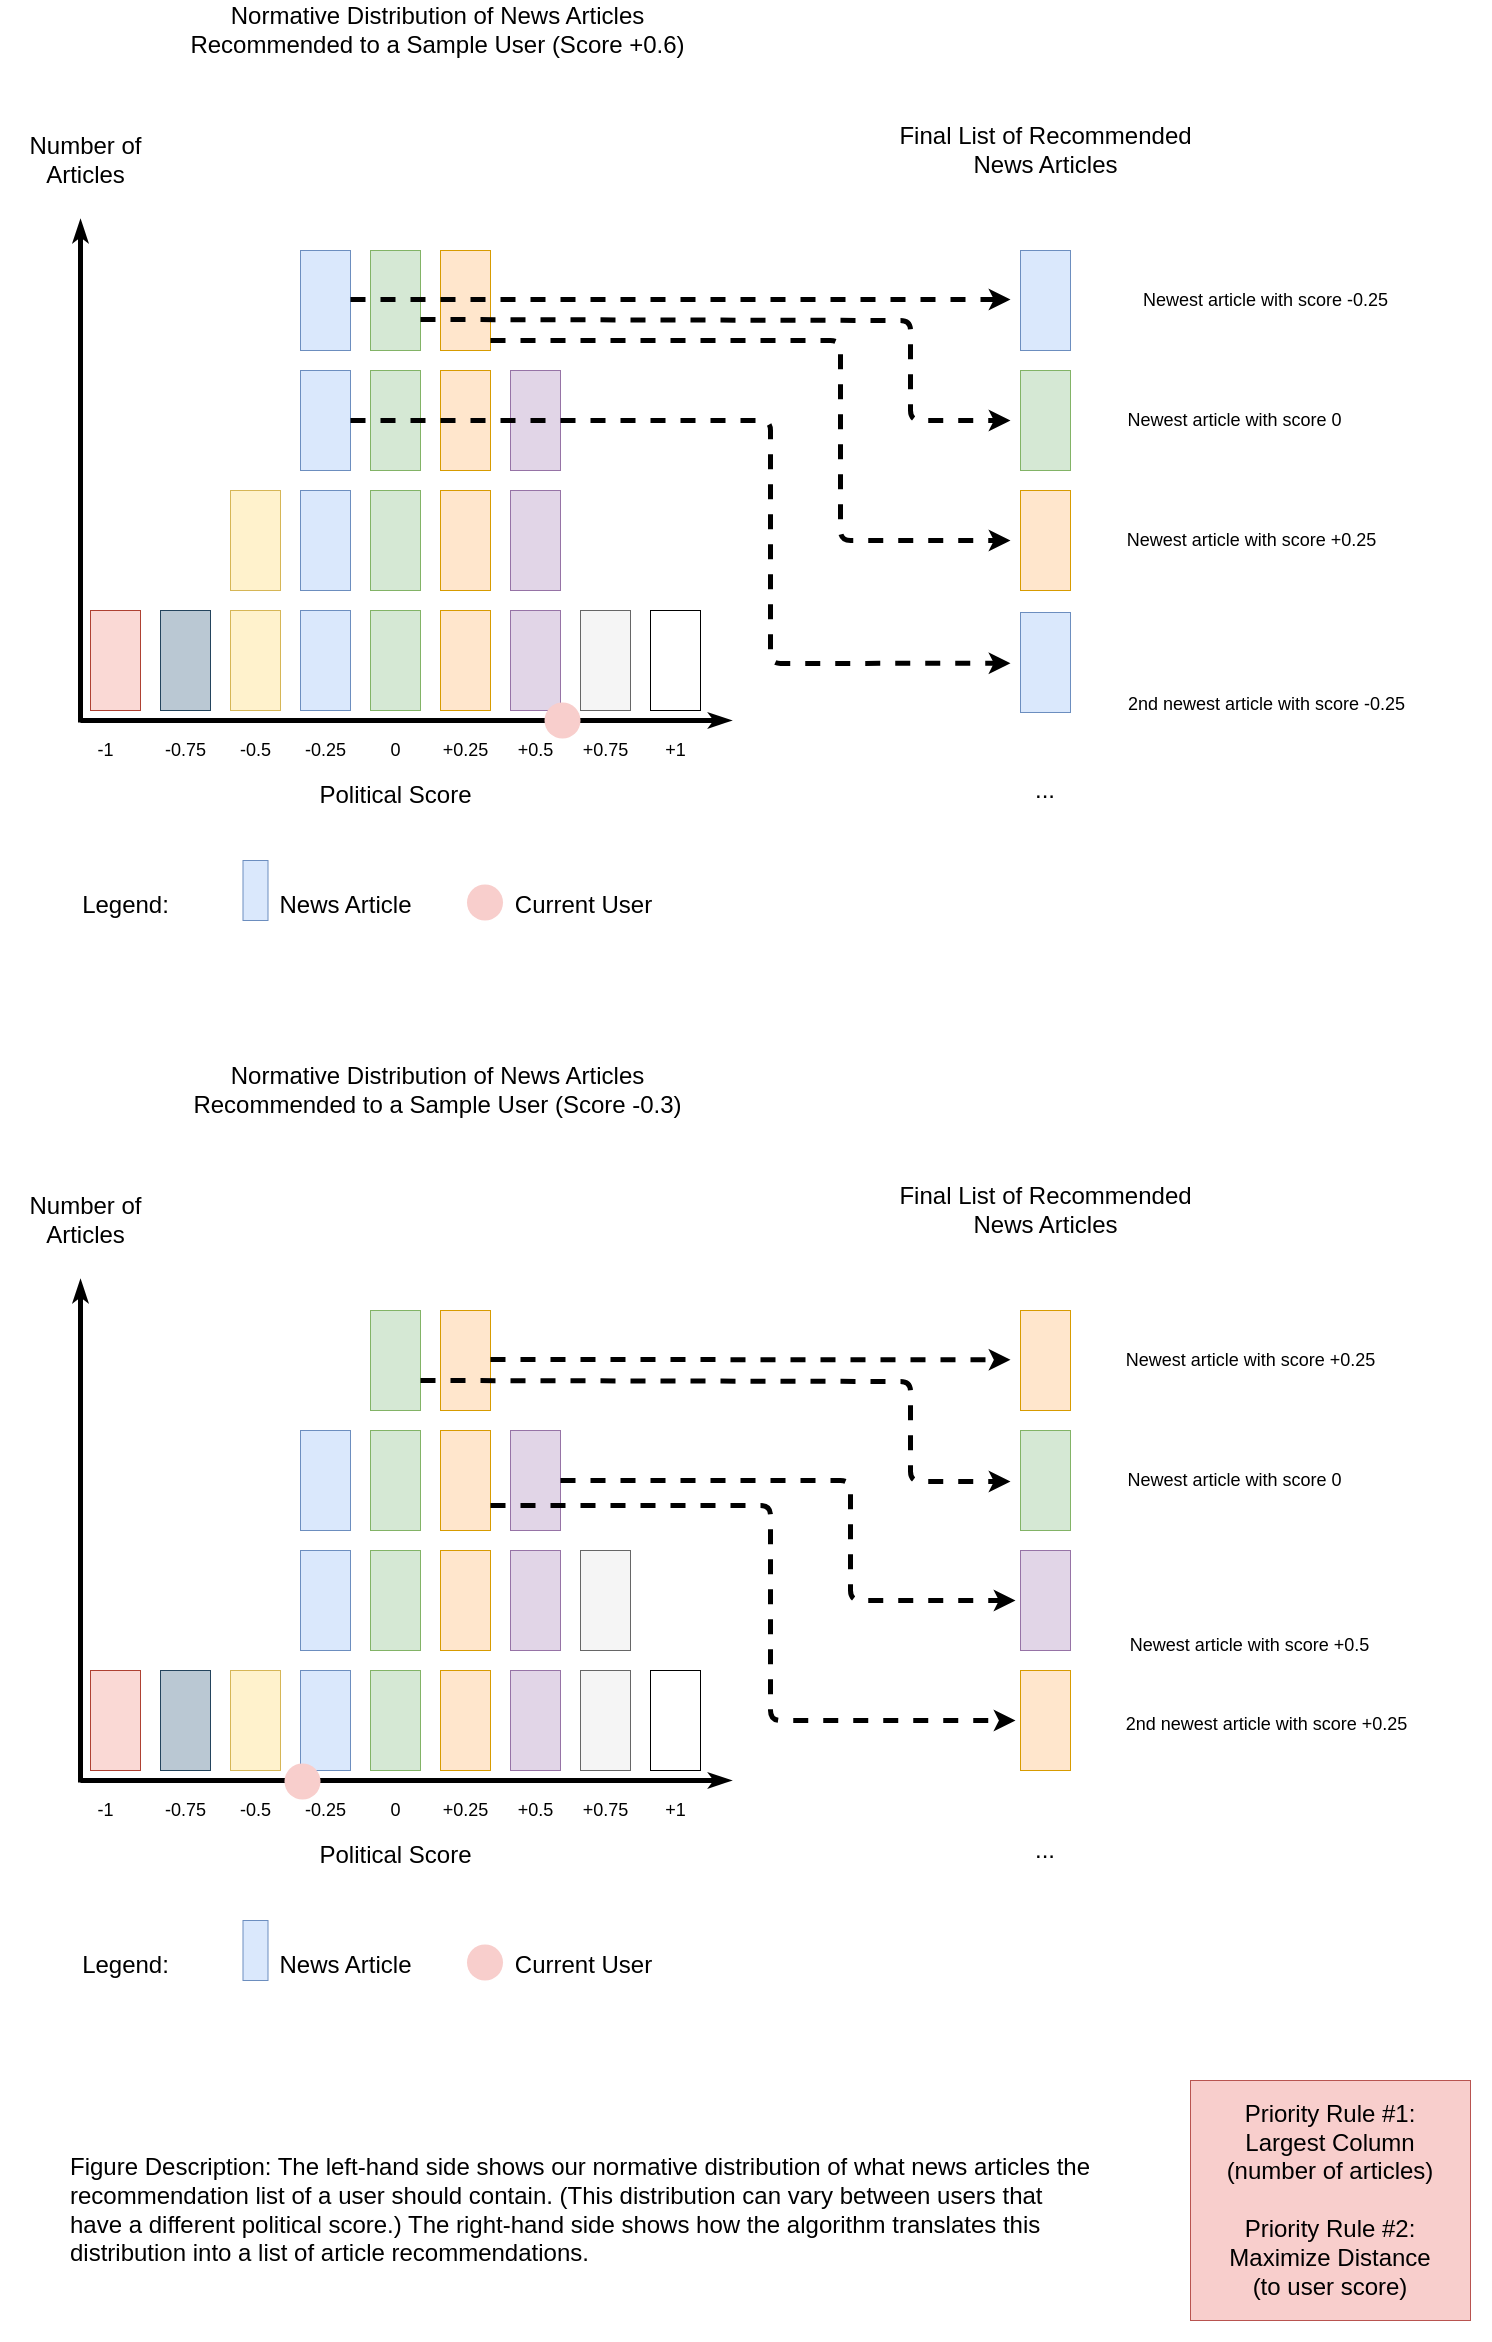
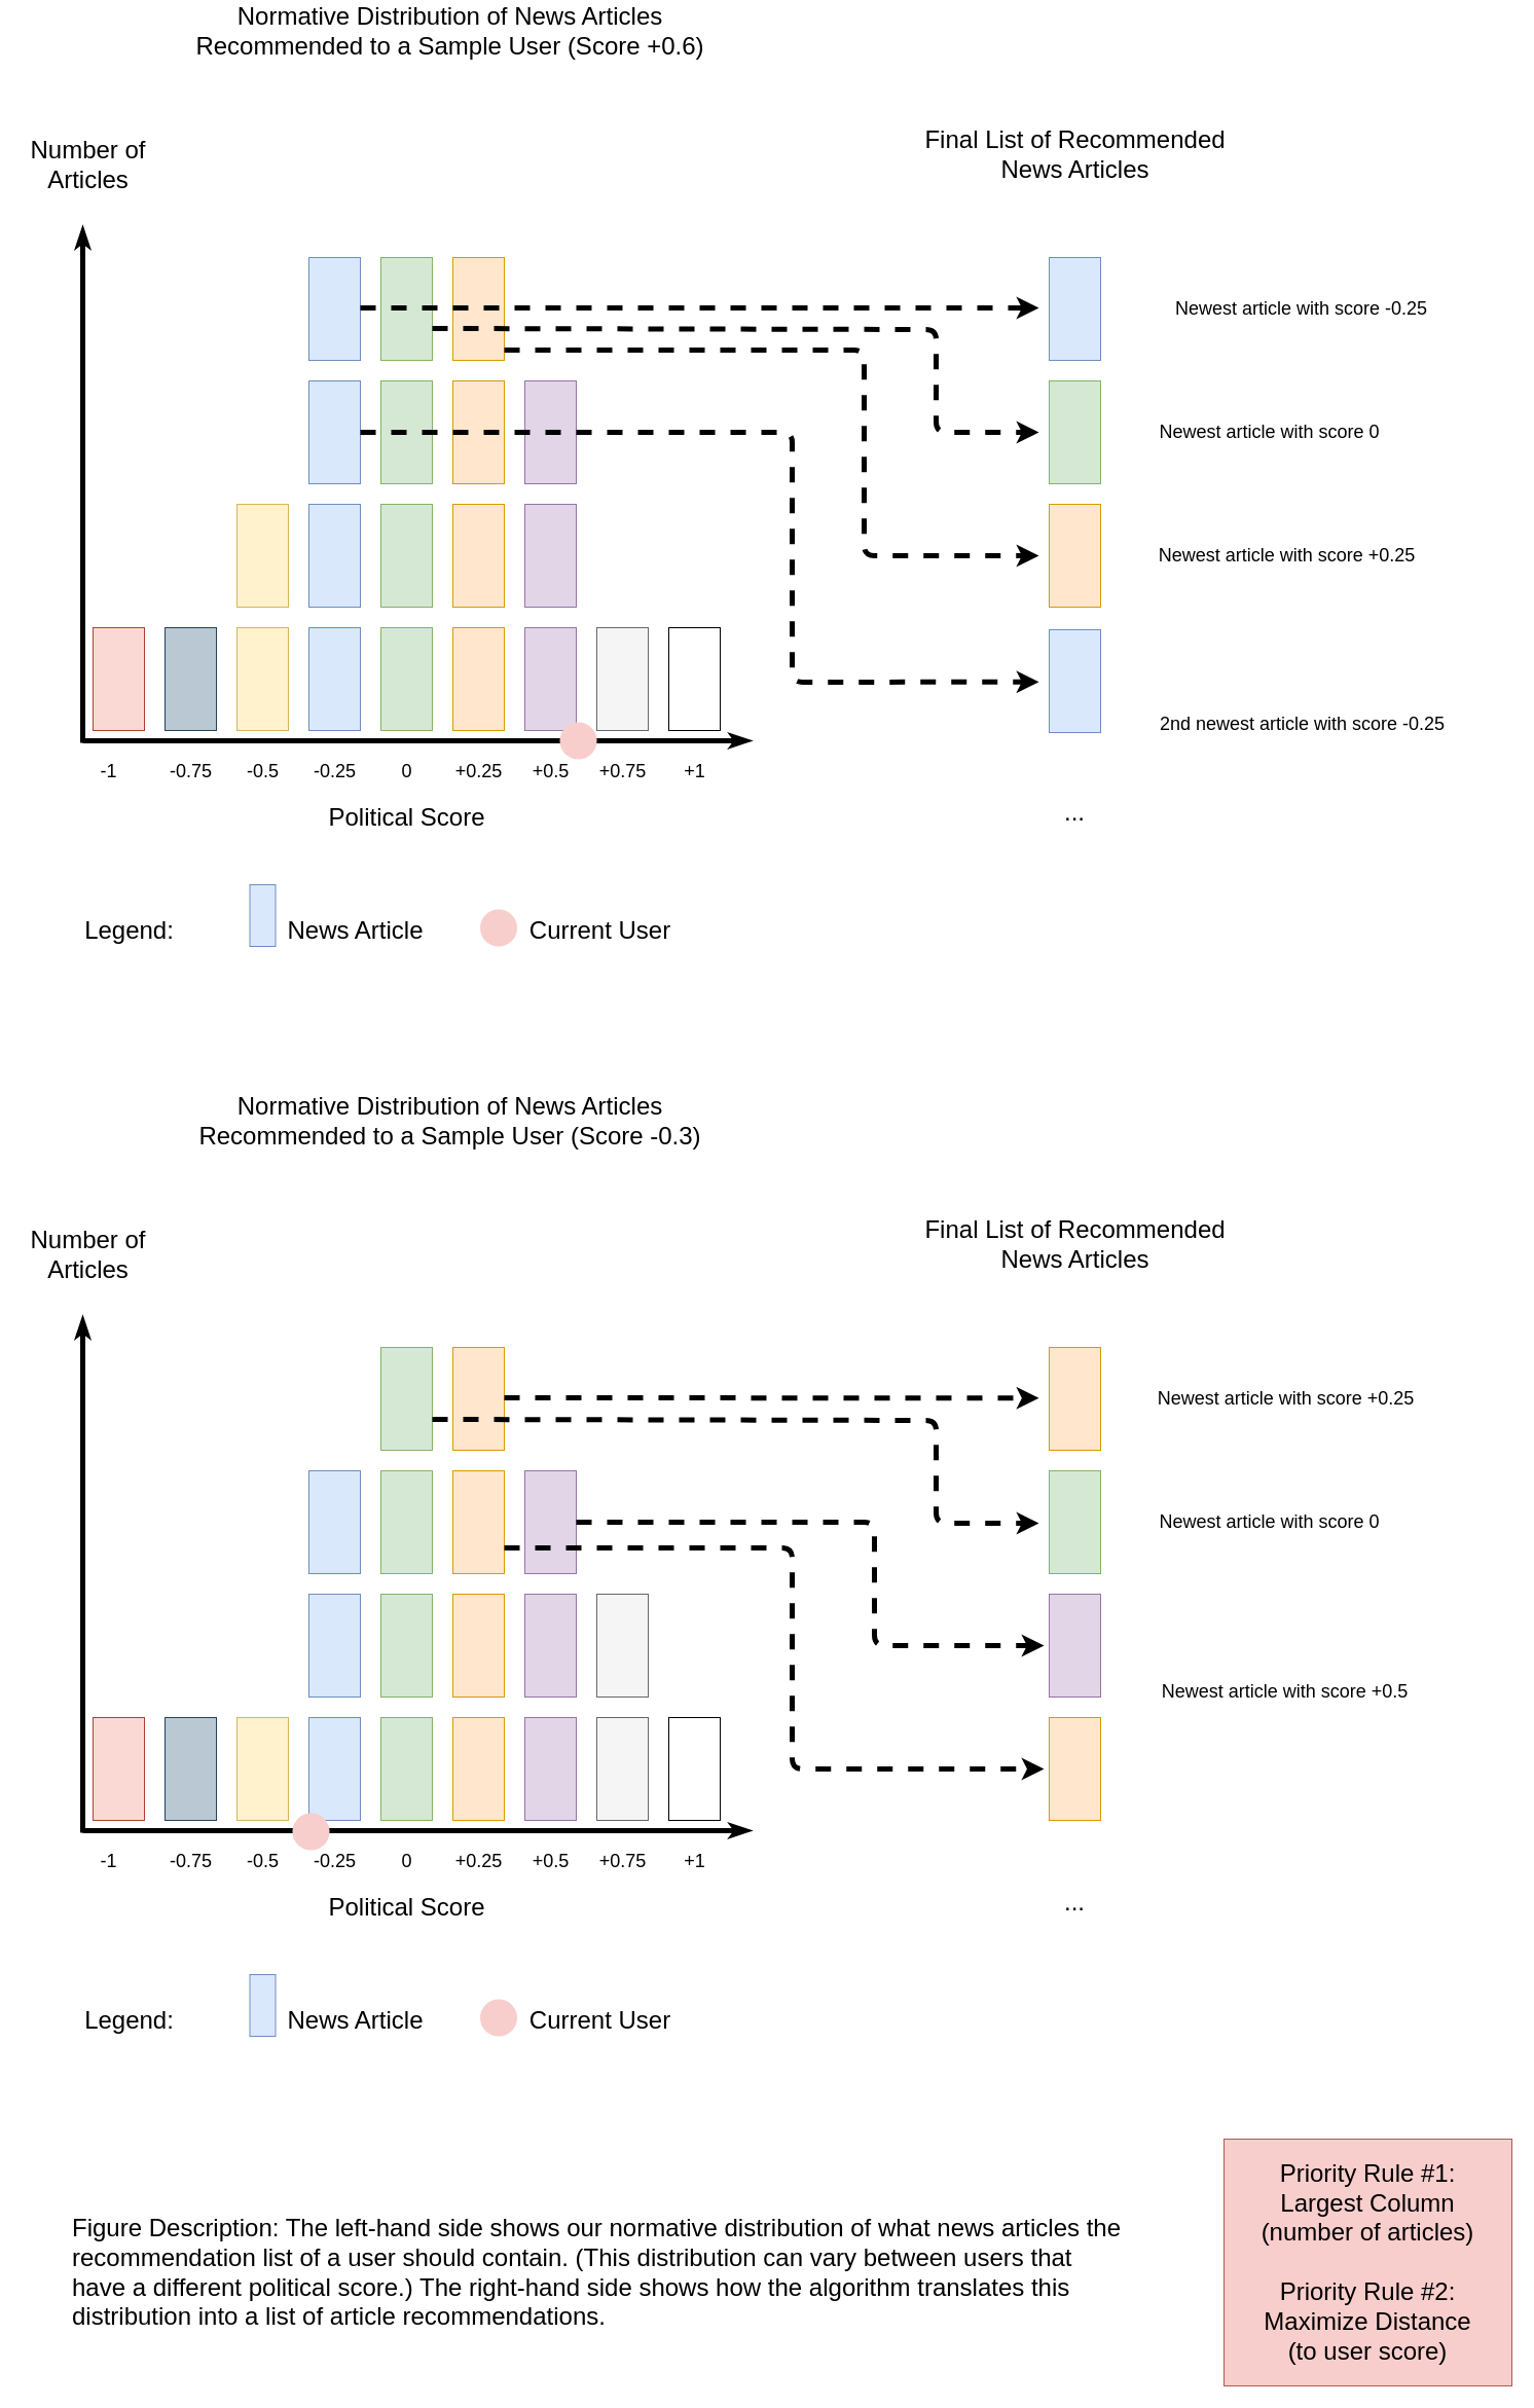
- <mxCell id="113" value="&lt;span style=&quot;font-size: 18px&quot;&gt;2nd newest article with score +0.25&lt;/span&gt;" style="text;html=1;strokeColor=none;fillColor=none;align=center;verticalAlign=middle;whiteSpace=wrap;rounded=0;fontSize=24;" parent="1" vertex="1"><mxGeometry x="1124" y="1712" width="285" height="20" as="geometry" /></mxCell>
